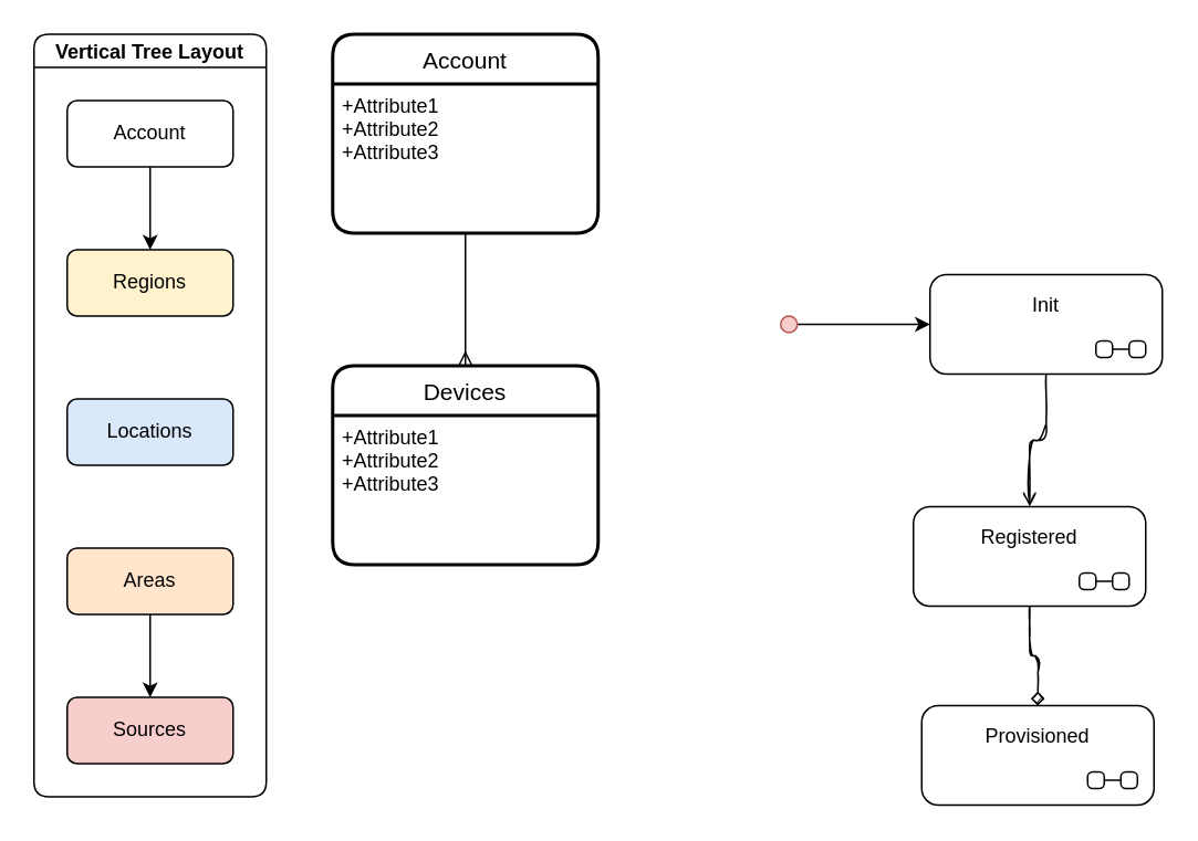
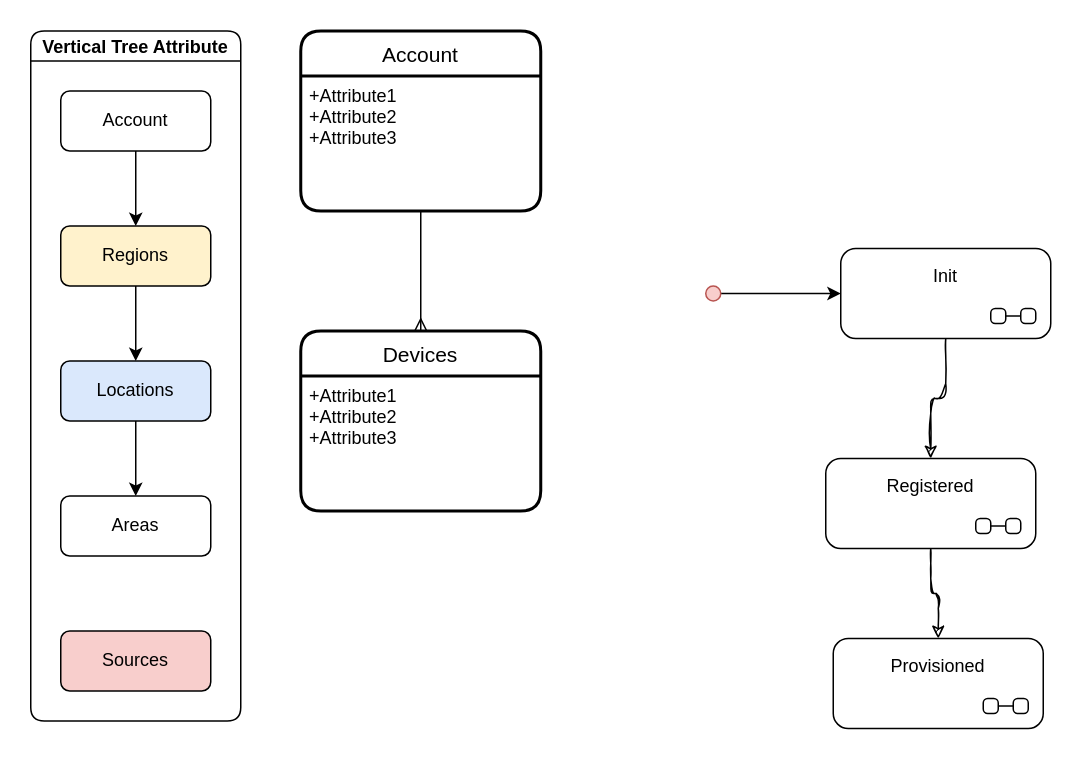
- <mxCell id="2" value="Vertical Tree Layout" style="swimlane;startSize=20;horizontal=1;childLayout=treeLayout;horizontalTree=0;resizable=0;containerType=tree;rounded=1;" vertex="1" parent="1"><mxGeometry x="20" y="20" width="140" height="460" as="geometry" /></mxCell>
+ <mxCell id="2" value="Vertical Tree Attribute" style="swimlane;startSize=20;horizontal=1;childLayout=treeLayout;horizontalTree=0;resizable=0;containerType=tree;rounded=1;" vertex="1" parent="1"><mxGeometry x="20" y="20" width="140" height="460" as="geometry" /></mxCell>
+ <mxCell id="6" value="" style="edgeStyle=elbowEdgeStyle;elbow=vertical;html=1;rounded=1;curved=1;" edge="1" target="7" source="4" parent="2"><mxGeometry relative="1" as="geometry"><mxPoint x="350" y="160" as="sourcePoint" /></mxGeometry></mxCell>
- <mxCell id="19" value="" style="edgeStyle=orthogonalEdgeStyle;curved=0;rounded=1;sketch=1;orthogonalLoop=1;jettySize=auto;html=1;endArrow=open;" edge="1" parent="1" source="20" target="22"><mxGeometry relative="1" as="geometry" /></mxCell>
+ <mxCell id="19" value="" style="edgeStyle=orthogonalEdgeStyle;curved=0;rounded=1;sketch=1;orthogonalLoop=1;jettySize=auto;html=1;" edge="1" parent="1" source="20" target="22"><mxGeometry relative="1" as="geometry" /></mxCell>
+ <mxCell id="8" value="" style="edgeStyle=elbowEdgeStyle;elbow=vertical;html=1;rounded=1;curved=1;" edge="1" target="9" source="7" parent="2"><mxGeometry relative="1" as="geometry"><mxPoint x="350" y="250" as="sourcePoint" /></mxGeometry></mxCell>
- <mxCell id="9" value="Areas" style="whiteSpace=wrap;html=1;rounded=1;fillColor=#ffe6cc;" vertex="1" parent="2"><mxGeometry x="20" y="310" width="100" height="40" as="geometry" /></mxCell>
+ <mxCell id="9" value="Areas" style="whiteSpace=wrap;html=1;rounded=1;" vertex="1" parent="2"><mxGeometry x="20" y="310" width="100" height="40" as="geometry" /></mxCell>
- <mxCell id="10" value="" style="edgeStyle=elbowEdgeStyle;elbow=vertical;html=1;rounded=1;curved=1;" edge="1" target="11" source="9" parent="2"><mxGeometry relative="1" as="geometry"><mxPoint x="350" y="340" as="sourcePoint" /></mxGeometry></mxCell>
- <mxCell id="21" value="" style="edgeStyle=orthogonalEdgeStyle;curved=0;rounded=1;sketch=1;orthogonalLoop=1;jettySize=auto;html=1;endArrow=diamond;" edge="1" parent="1" source="22" target="23"><mxGeometry relative="1" as="geometry" /></mxCell>
+ <mxCell id="21" value="" style="edgeStyle=orthogonalEdgeStyle;curved=0;rounded=1;sketch=1;orthogonalLoop=1;jettySize=auto;html=1;" edge="1" parent="1" source="22" target="23"><mxGeometry relative="1" as="geometry" /></mxCell>
